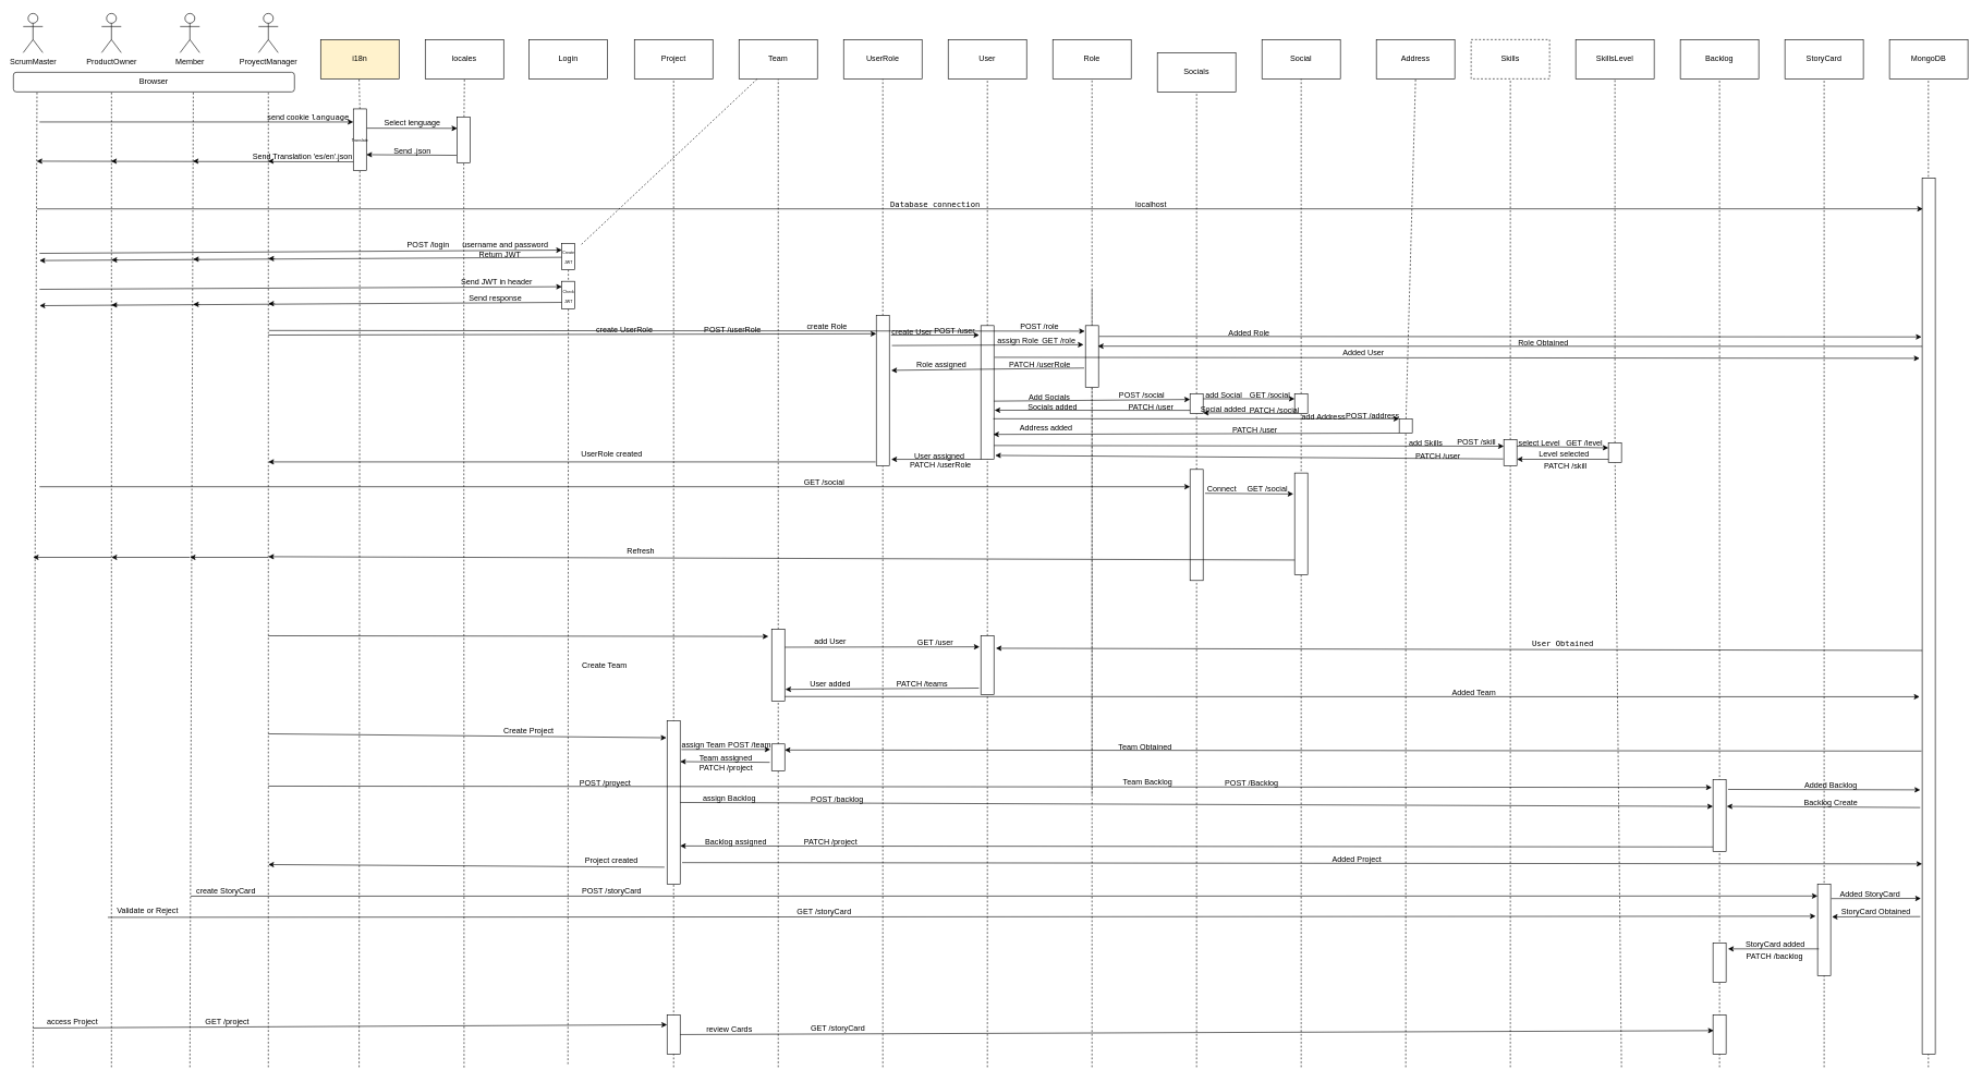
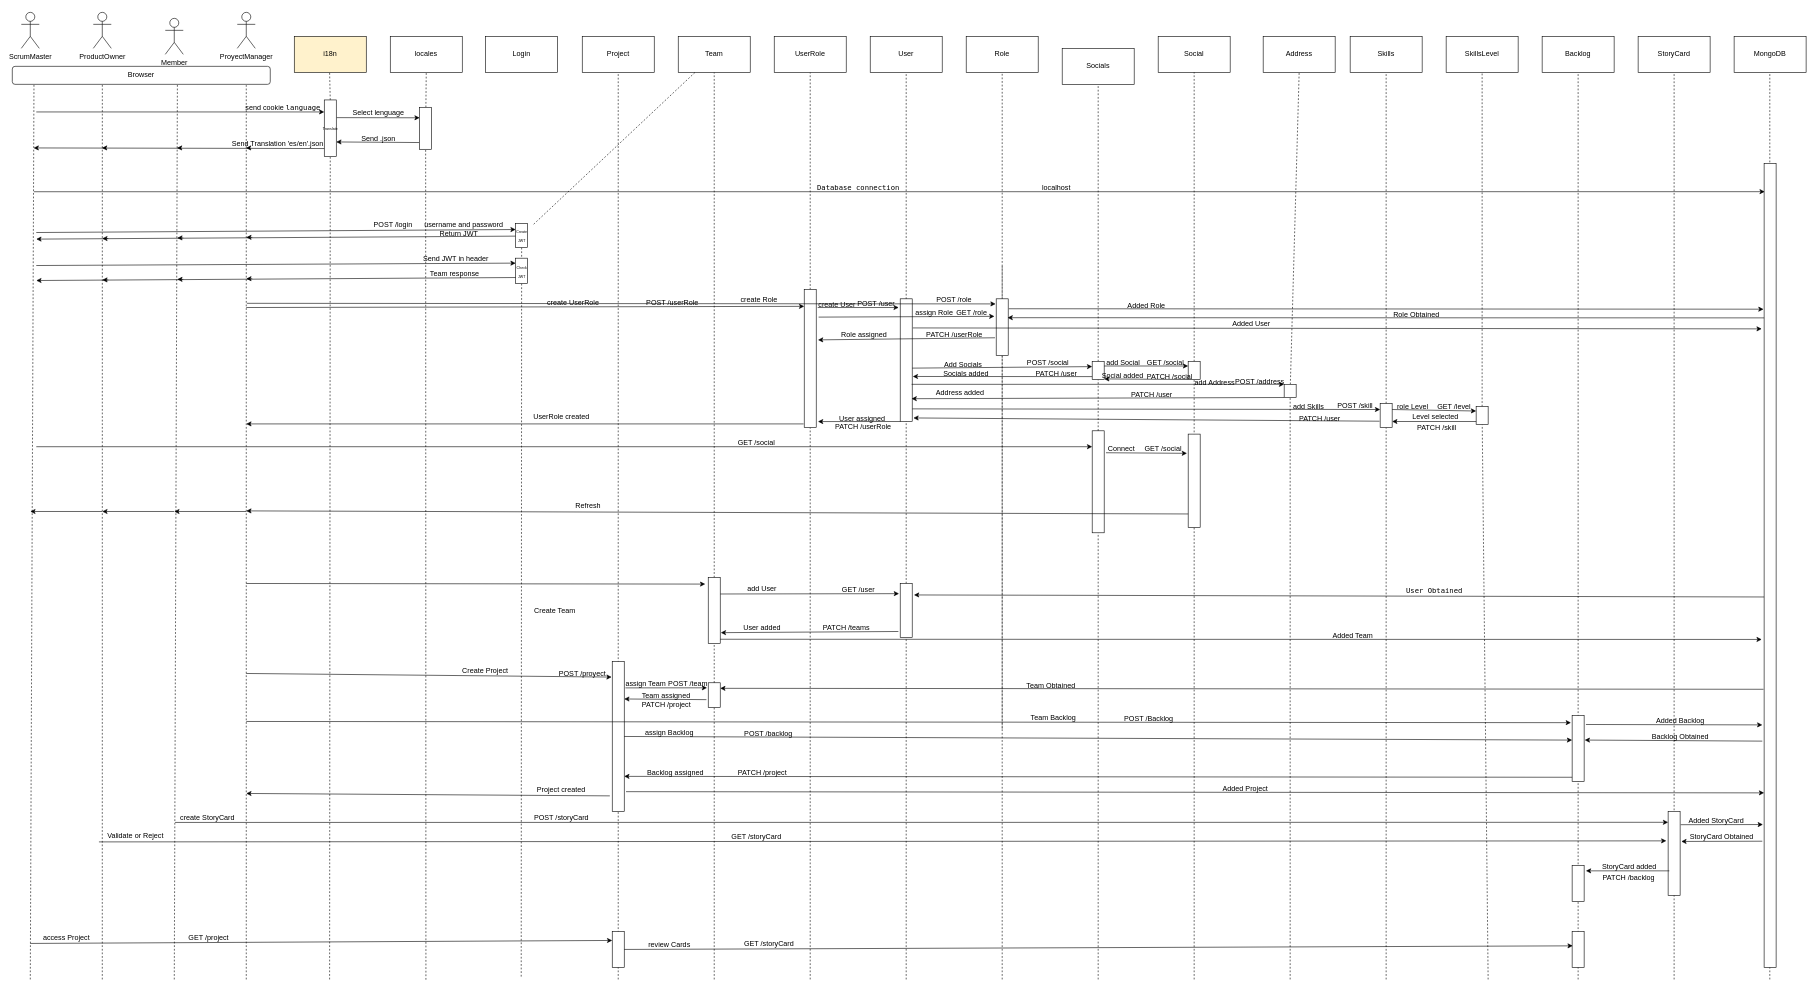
- <mxCell id="96" value="Member" style="shape=umlActor;verticalLabelPosition=bottom;verticalAlign=top;html=1;outlineConnect=0;" vertex="1" parent="1"><mxGeometry x="275" y="20" width="30" height="60" as="geometry" /></mxCell>
+ <mxCell id="96" value="Member" style="shape=umlActor;verticalLabelPosition=bottom;verticalAlign=top;html=1;outlineConnect=0;" vertex="1" parent="1"><mxGeometry x="275" y="30" width="30" height="60" as="geometry" /></mxCell>
- <mxCell id="79" value="Skills" style="rounded=0;whiteSpace=wrap;html=1;dashed=1;" vertex="1" parent="1"><mxGeometry x="2250" y="60" width="120" height="60" as="geometry" /></mxCell>
+ <mxCell id="79" value="Skills" style="rounded=0;whiteSpace=wrap;html=1;" vertex="1" parent="1"><mxGeometry x="2250" y="60" width="120" height="60" as="geometry" /></mxCell>
- <mxCell id="180" value="Send response" style="text;html=1;align=center;verticalAlign=middle;resizable=0;points=[];autosize=1;strokeColor=none;fillColor=none;" vertex="1" parent="1"><mxGeometry x="707" y="441" width="100" height="30" as="geometry" /></mxCell>
+ <mxCell id="180" value="Team response" style="text;html=1;align=center;verticalAlign=middle;resizable=0;points=[];autosize=1;strokeColor=none;fillColor=none;" vertex="1" parent="1"><mxGeometry x="707" y="441" width="100" height="30" as="geometry" /></mxCell>
- <mxCell id="93" value="select Level" style="text;html=1;align=center;verticalAlign=middle;resizable=0;points=[];autosize=1;strokeColor=none;fillColor=none;" vertex="1" parent="1"><mxGeometry x="2309" y="662" width="90" height="30" as="geometry" /></mxCell>
+ <mxCell id="93" value="role Level" style="text;html=1;align=center;verticalAlign=middle;resizable=0;points=[];autosize=1;strokeColor=none;fillColor=none;" vertex="1" parent="1"><mxGeometry x="2309" y="662" width="90" height="30" as="geometry" /></mxCell>
- <mxCell id="132" value="POST /proyect" style="text;html=1;align=center;verticalAlign=middle;resizable=0;points=[];autosize=1;strokeColor=none;fillColor=none;" vertex="1" parent="1"><mxGeometry x="875" y="1182.5" width="100" height="30" as="geometry" /></mxCell>
+ <mxCell id="132" value="POST /proyect" style="text;html=1;align=center;verticalAlign=middle;resizable=0;points=[];autosize=1;strokeColor=none;fillColor=none;" vertex="1" parent="1"><mxGeometry x="920" y="1107.5" width="100" height="30" as="geometry" /></mxCell>
- <mxCell id="223" value="Backlog Create" style="text;html=1;align=center;verticalAlign=middle;resizable=0;points=[];autosize=1;strokeColor=none;fillColor=none;" vertex="1" parent="1"><mxGeometry x="2740" y="1212" width="120" height="30" as="geometry" /></mxCell>
+ <mxCell id="223" value="Backlog Obtained" style="text;html=1;align=center;verticalAlign=middle;resizable=0;points=[];autosize=1;strokeColor=none;fillColor=none;" vertex="1" parent="1"><mxGeometry x="2740" y="1212" width="120" height="30" as="geometry" /></mxCell>
